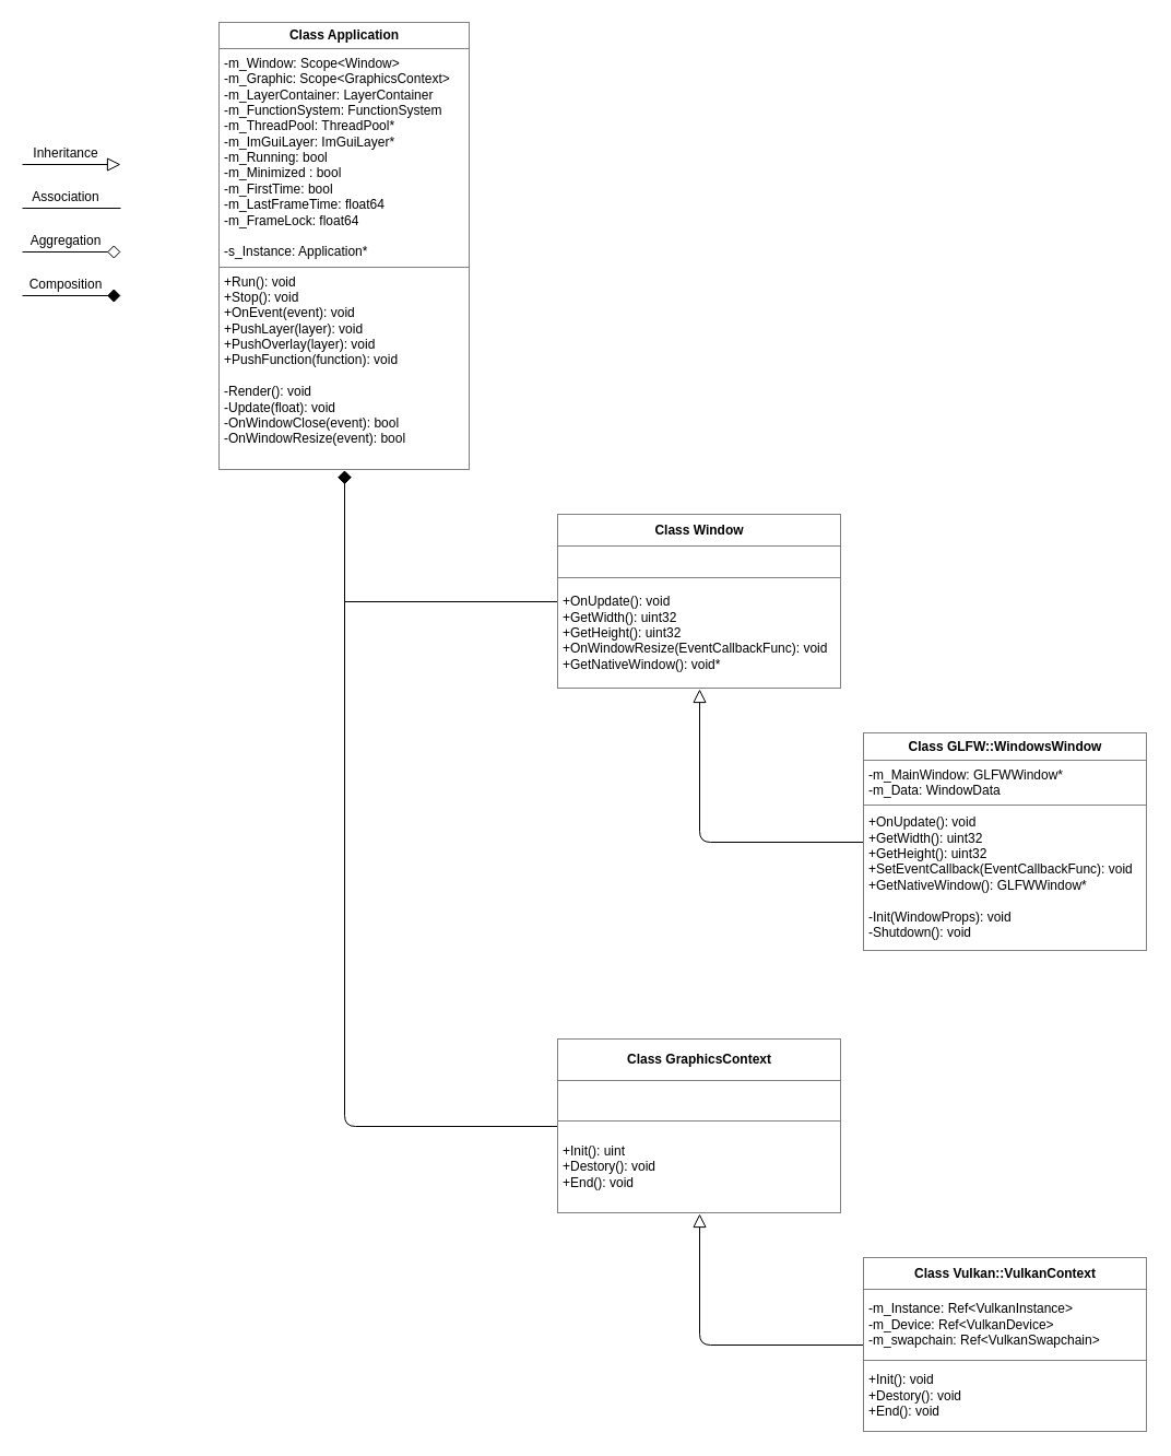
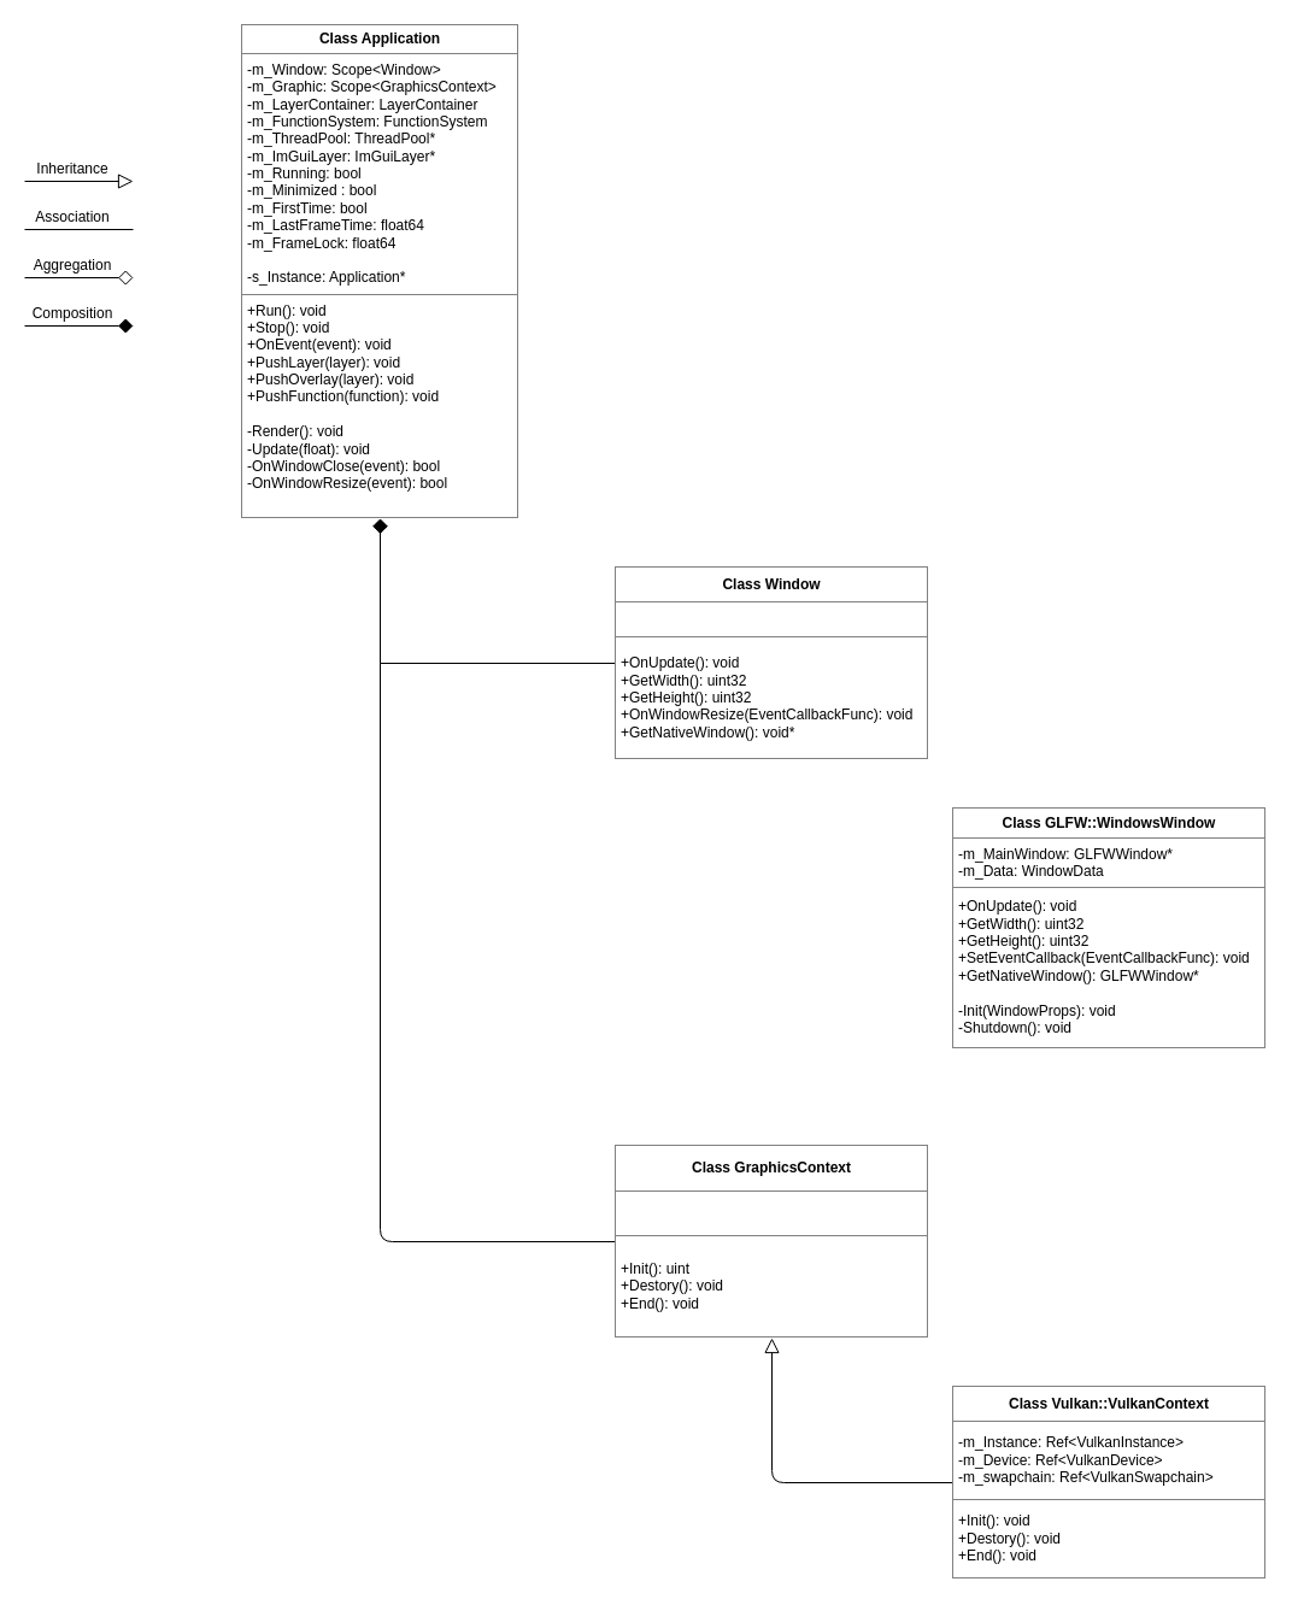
- <mxCell id="13" style="edgeStyle=orthogonalEdgeStyle;rounded=1;orthogonalLoop=1;jettySize=auto;html=1;exitX=0;exitY=0.5;exitDx=0;exitDy=0;entryX=0.5;entryY=1;entryDx=0;entryDy=0;endArrow=block;endFill=0;endSize=10;strokeColor=#000000;strokeWidth=1;" parent="1" source="14" target="12" edge="1"><mxGeometry relative="1" as="geometry" /></mxCell>
